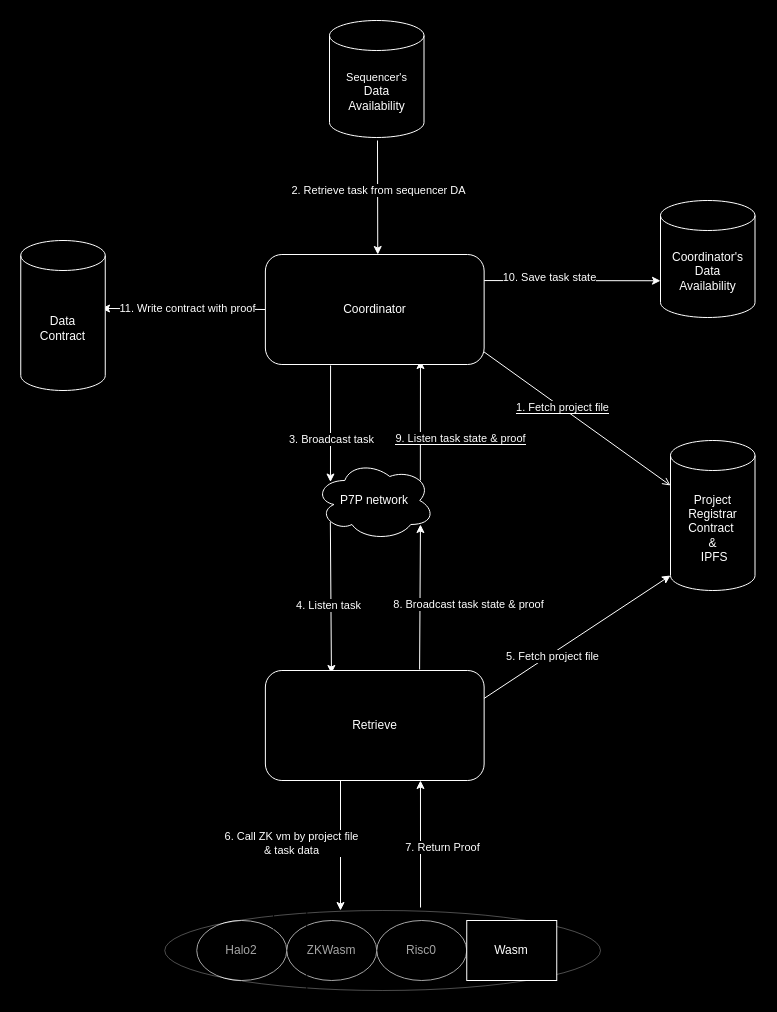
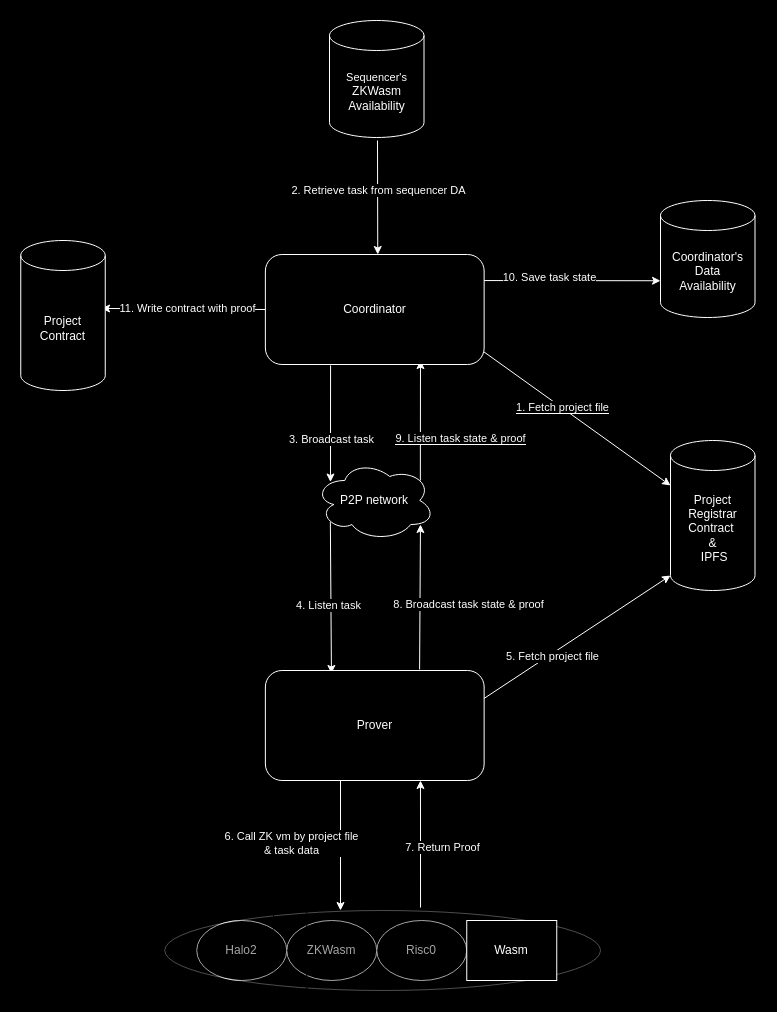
- <mxCell id="2" value="&lt;div&gt;&lt;span style=&quot;font-size: 11px; text-wrap: nowrap;&quot;&gt;Sequencer's&lt;/span&gt;&lt;br&gt;&lt;/div&gt;Data &lt;br&gt;Availability" style="shape=cylinder3;whiteSpace=wrap;html=1;boundedLbl=1;backgroundOutline=1;size=15;fontColor=#FFFFFF;labelBackgroundColor=#000000;strokeColor=#FFFFFF;fillColor=#000000;" parent="1" vertex="1"><mxGeometry x="329" y="20" width="94.5" height="117" as="geometry" /></mxCell>
+ <mxCell id="2" value="&lt;div&gt;&lt;span style=&quot;font-size: 11px; text-wrap: nowrap;&quot;&gt;Sequencer's&lt;/span&gt;&lt;br&gt;&lt;/div&gt;ZKWasm &lt;br&gt;Availability" style="shape=cylinder3;whiteSpace=wrap;html=1;boundedLbl=1;backgroundOutline=1;size=15;fontColor=#FFFFFF;labelBackgroundColor=#000000;strokeColor=#FFFFFF;fillColor=#000000;" parent="1" vertex="1"><mxGeometry x="329" y="20" width="94.5" height="117" as="geometry" /></mxCell>
- <mxCell id="29" value="Data&lt;br&gt;Contract" style="shape=cylinder3;whiteSpace=wrap;html=1;boundedLbl=1;backgroundOutline=1;size=15;fontColor=#FFFFFF;labelBackgroundColor=#000000;fillColor=#000000;strokeColor=#FFFFFF;" parent="1" vertex="1"><mxGeometry x="20.25" y="240" width="84.5" height="150" as="geometry" /></mxCell>
+ <mxCell id="29" value="Project&lt;br&gt;Contract" style="shape=cylinder3;whiteSpace=wrap;html=1;boundedLbl=1;backgroundOutline=1;size=15;fontColor=#FFFFFF;labelBackgroundColor=#000000;fillColor=#000000;strokeColor=#FFFFFF;" parent="1" vertex="1"><mxGeometry x="20.25" y="240" width="84.5" height="150" as="geometry" /></mxCell>
- <mxCell id="25" value="" style="endArrow=open;html=1;rounded=0;exitX=0.997;exitY=0.882;exitDx=0;exitDy=0;entryX=0;entryY=0;entryDx=0;entryDy=45;entryPerimeter=0;fontColor=#FFFFFF;labelBackgroundColor=#000000;strokeColor=#FFFFFF;exitPerimeter=0;" parent="1" source="35" target="24" edge="1"><mxGeometry width="50" height="50" relative="1" as="geometry"><mxPoint x="617" y="381.25" as="sourcePoint" /><mxPoint x="654.32" y="598.083" as="targetPoint" /></mxGeometry></mxCell>
+ <mxCell id="25" value="" style="endArrow=classic;html=1;rounded=0;exitX=0.997;exitY=0.882;exitDx=0;exitDy=0;entryX=0;entryY=0;entryDx=0;entryDy=45;entryPerimeter=0;fontColor=#FFFFFF;labelBackgroundColor=#000000;strokeColor=#FFFFFF;exitPerimeter=0;" parent="1" source="35" target="24" edge="1"><mxGeometry width="50" height="50" relative="1" as="geometry"><mxPoint x="617" y="381.25" as="sourcePoint" /><mxPoint x="654.32" y="598.083" as="targetPoint" /></mxGeometry></mxCell>
- <mxCell id="5" value="P7P network" style="ellipse;shape=cloud;whiteSpace=wrap;html=1;fontColor=#FFFFFF;labelBackgroundColor=#000000;fillColor=#000000;strokeColor=#FFFFFF;" parent="1" vertex="1"><mxGeometry x="314.25" y="460" width="120" height="80" as="geometry" /></mxCell>
+ <mxCell id="5" value="P2P network" style="ellipse;shape=cloud;whiteSpace=wrap;html=1;fontColor=#FFFFFF;labelBackgroundColor=#000000;fillColor=#000000;strokeColor=#FFFFFF;" parent="1" vertex="1"><mxGeometry x="314.25" y="460" width="120" height="80" as="geometry" /></mxCell>
- <mxCell id="36" value="&lt;span style=&quot;text-wrap: nowrap;&quot;&gt;Retrieve&lt;/span&gt;" style="rounded=1;whiteSpace=wrap;html=1;fontColor=#FFFFFF;labelBackgroundColor=#000000;fillColor=#000000;strokeColor=#FFFFFF;" vertex="1" parent="1"><mxGeometry x="264.88" y="670" width="218.75" height="110" as="geometry" /></mxCell>
+ <mxCell id="36" value="&lt;span style=&quot;text-wrap: nowrap;&quot;&gt;Prover&lt;/span&gt;" style="rounded=1;whiteSpace=wrap;html=1;fontColor=#FFFFFF;labelBackgroundColor=#000000;fillColor=#000000;strokeColor=#FFFFFF;" vertex="1" parent="1"><mxGeometry x="264.88" y="670" width="218.75" height="110" as="geometry" /></mxCell>
